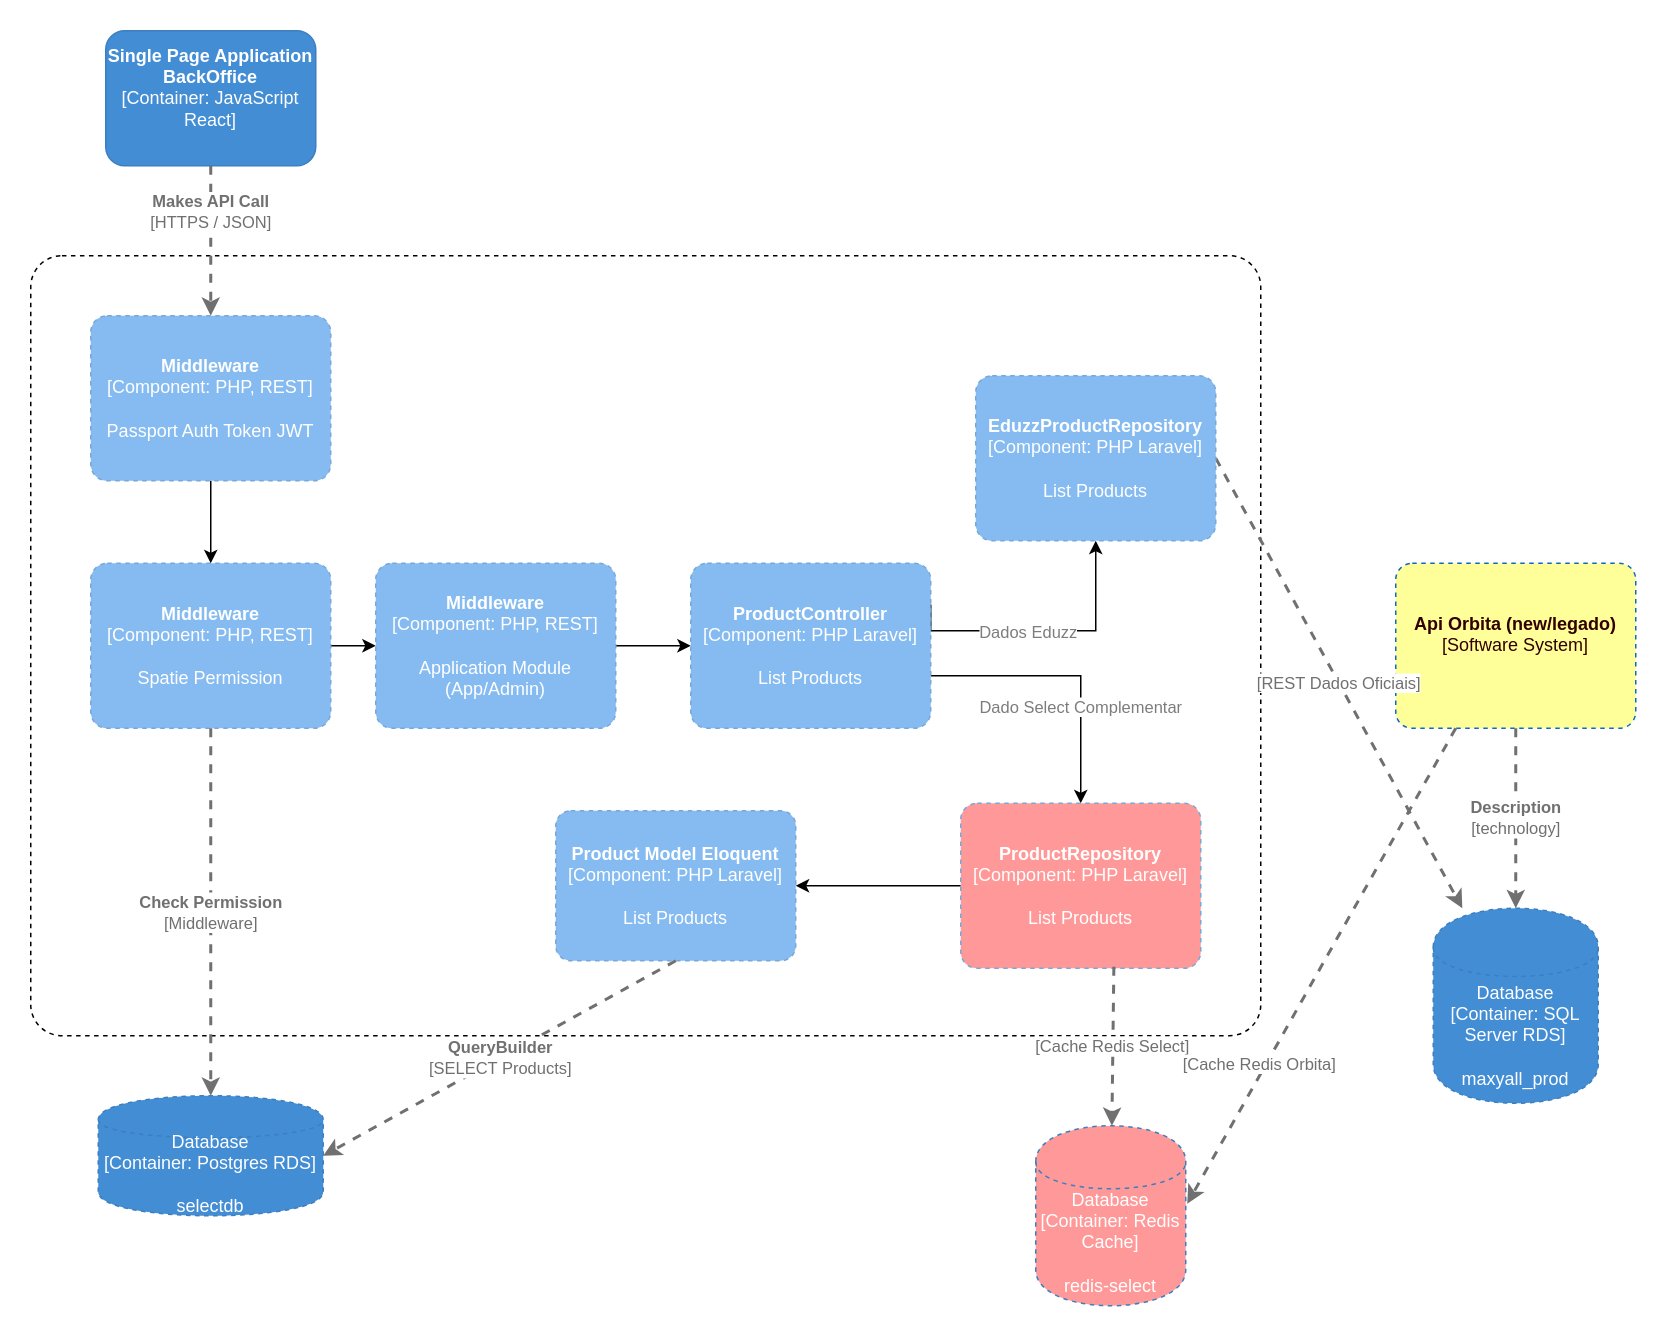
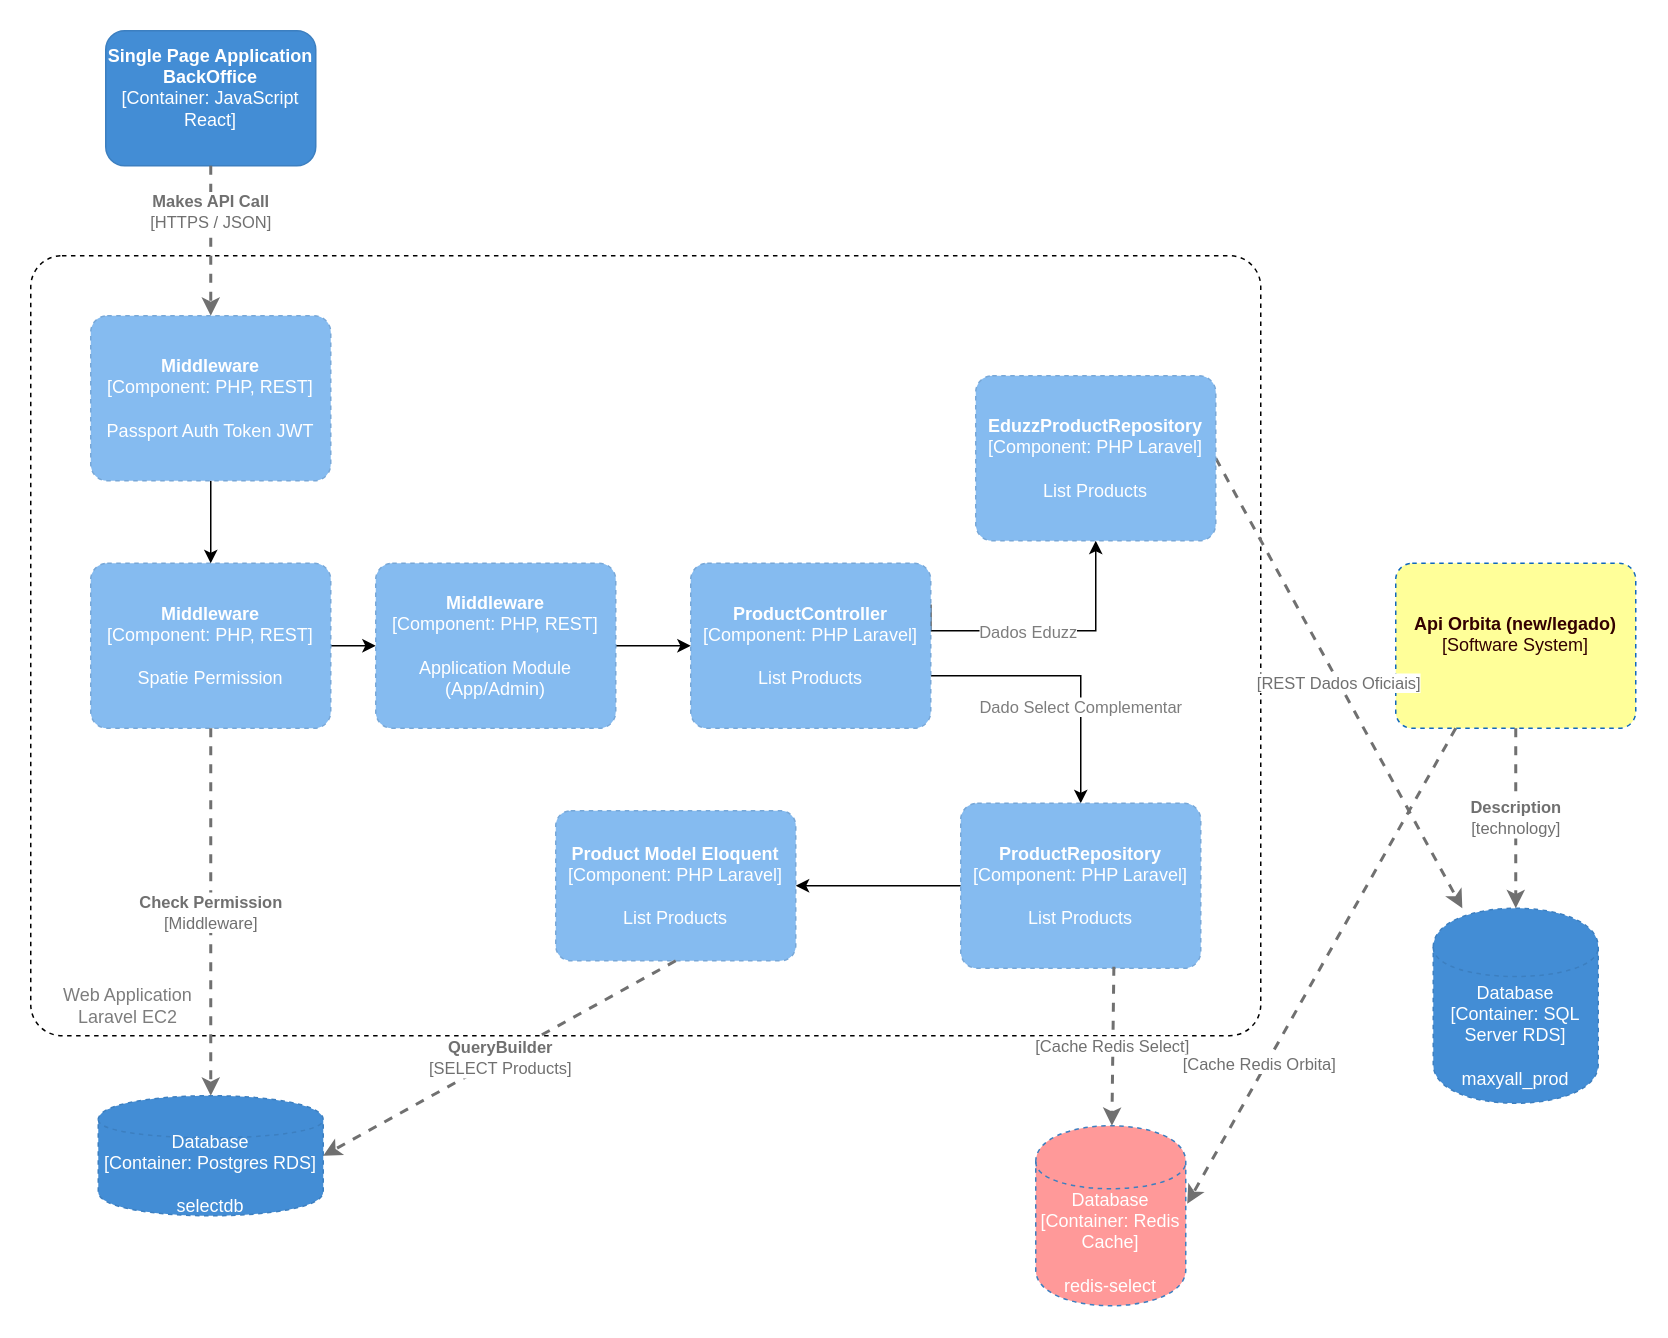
- <mxCell id="16" value="&lt;b&gt;ProductRepository&lt;/b&gt;&lt;div&gt;[Component: PHP Laravel]&lt;/div&gt;&lt;br&gt;&lt;div&gt;List Products&lt;/div&gt;" style="rounded=1;whiteSpace=wrap;html=1;labelBackgroundColor=none;fillColor=#ff9999;fontColor=#ffffff;align=center;arcSize=10;strokeColor=#78A8D8;metaEdit=1;metaData={&quot;c4Type&quot;:{&quot;editable&quot;:false}};points=[[0.25,0,0],[0.5,0,0],[0.75,0,0],[1,0.25,0],[1,0.5,0],[1,0.75,0],[0.75,1,0],[0.5,1,0],[0.25,1,0],[0,0.75,0],[0,0.5,0],[0,0.25,0]];dashed=1;" parent="1" vertex="1"><mxGeometry x="640" y="535" width="160" height="110.0" as="geometry" /></mxCell>
+ <mxCell id="16" value="&lt;b&gt;ProductRepository&lt;/b&gt;&lt;div&gt;[Component: PHP Laravel]&lt;/div&gt;&lt;br&gt;&lt;div&gt;List Products&lt;/div&gt;" style="rounded=1;whiteSpace=wrap;html=1;labelBackgroundColor=none;fillColor=#85BBF0;fontColor=#ffffff;align=center;arcSize=10;strokeColor=#78A8D8;metaEdit=1;metaData={&quot;c4Type&quot;:{&quot;editable&quot;:false}};points=[[0.25,0,0],[0.5,0,0],[0.75,0,0],[1,0.25,0],[1,0.5,0],[1,0.75,0],[0.75,1,0],[0.5,1,0],[0.25,1,0],[0,0.75,0],[0,0.5,0],[0,0.25,0]];dashed=1;" parent="1" vertex="1"><mxGeometry x="640" y="535" width="160" height="110.0" as="geometry" /></mxCell>
+ <mxCell id="22" value="Web Application Laravel EC2" style="text;html=1;strokeColor=none;fillColor=none;align=center;verticalAlign=middle;whiteSpace=wrap;rounded=0;dashed=1;fontColor=#7D7D7D;" vertex="1" parent="1"><mxGeometry x="30" y="660" width="110" height="20" as="geometry" /></mxCell>
